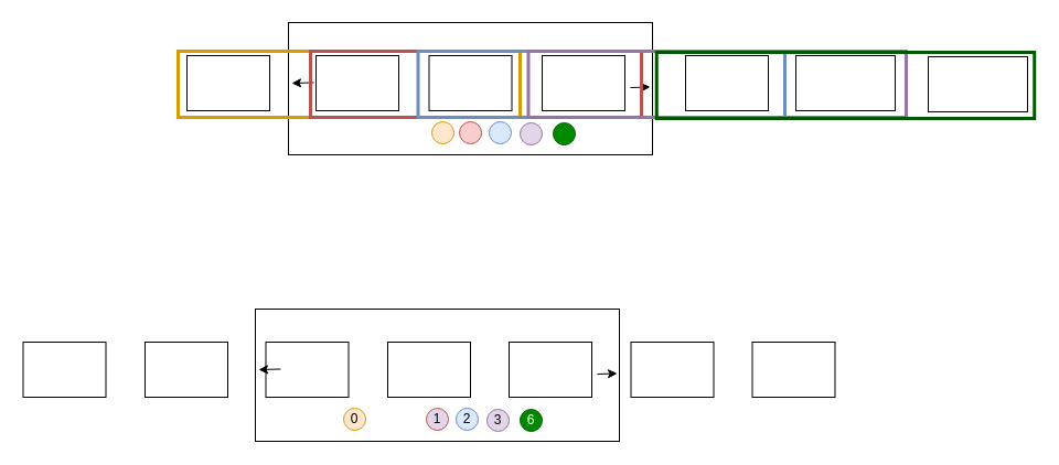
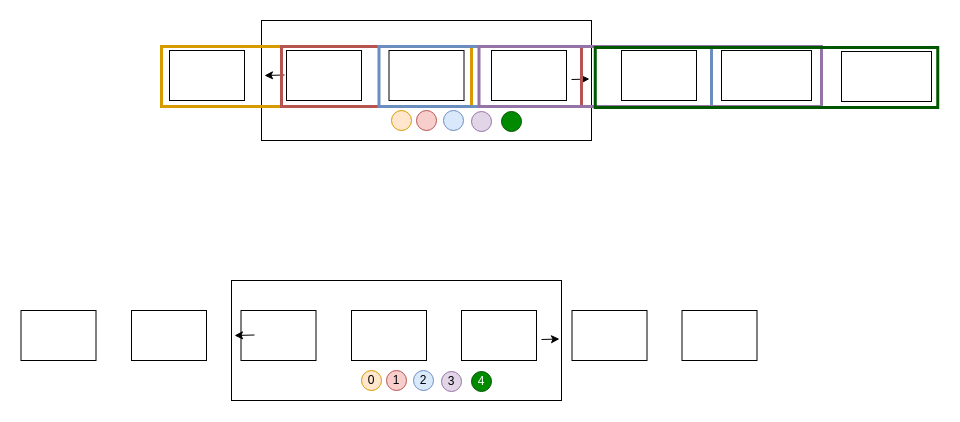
- <mxCell id="28" value="0" style="ellipse;whiteSpace=wrap;html=1;fillColor=#ffe6cc;strokeColor=#d79b00;" vertex="1" parent="1"><mxGeometry x="311" y="370" width="20" height="20" as="geometry" /></mxCell>
+ <mxCell id="28" value="0" style="ellipse;whiteSpace=wrap;html=1;fillColor=#ffe6cc;strokeColor=#d79b00;" vertex="1" parent="1"><mxGeometry x="361" y="370" width="20" height="20" as="geometry" /></mxCell>
- <mxCell id="27" value="1" style="ellipse;whiteSpace=wrap;html=1;fillColor=#e1d5e7;strokeColor=#b85450;" vertex="1" parent="1"><mxGeometry x="386" y="370" width="20" height="20" as="geometry" /></mxCell>
+ <mxCell id="27" value="1" style="ellipse;whiteSpace=wrap;html=1;fillColor=#f8cecc;strokeColor=#b85450;" vertex="1" parent="1"><mxGeometry x="386" y="370" width="20" height="20" as="geometry" /></mxCell>
- <mxCell id="32" value="6" style="ellipse;whiteSpace=wrap;html=1;fillColor=#008a00;strokeColor=#005700;fontColor=#ffffff;" vertex="1" parent="1"><mxGeometry x="471" y="371" width="20" height="20" as="geometry" /></mxCell>
+ <mxCell id="32" value="4" style="ellipse;whiteSpace=wrap;html=1;fillColor=#008a00;strokeColor=#005700;fontColor=#ffffff;" vertex="1" parent="1"><mxGeometry x="471" y="371" width="20" height="20" as="geometry" /></mxCell>
